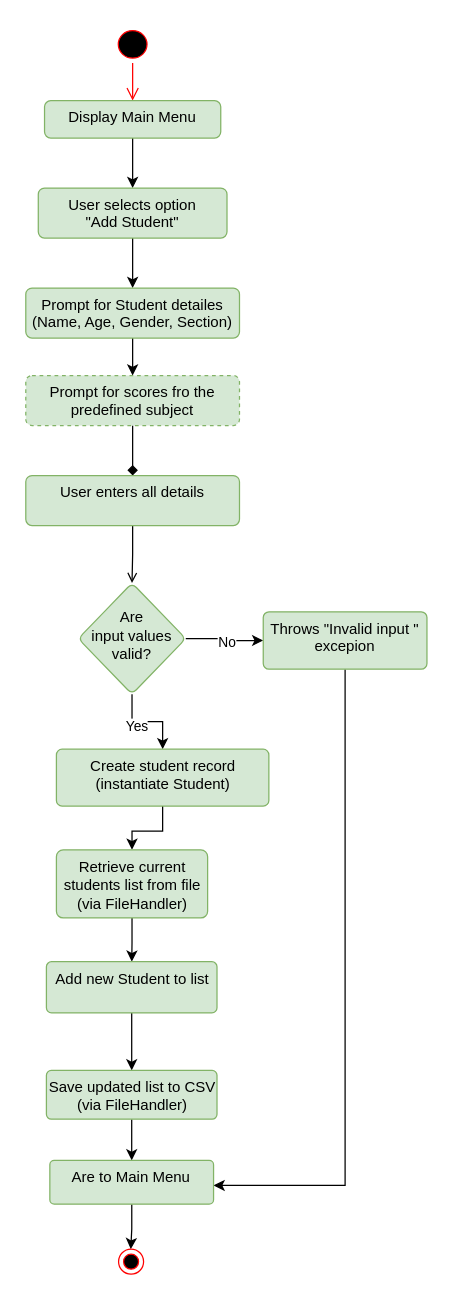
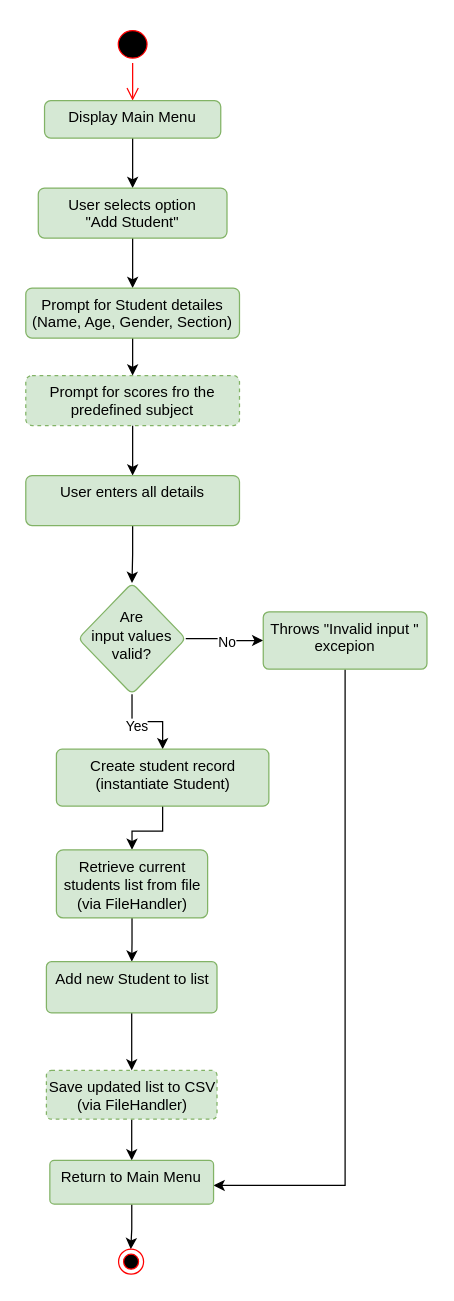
- <mxCell id="10" value="" style="edgeStyle=orthogonalEdgeStyle;rounded=0;orthogonalLoop=1;jettySize=auto;html=1;endArrow=diamond;" parent="1" source="11" target="13" edge="1"><mxGeometry relative="1" as="geometry" /></mxCell>
+ <mxCell id="10" value="" style="edgeStyle=orthogonalEdgeStyle;rounded=0;orthogonalLoop=1;jettySize=auto;html=1;" parent="1" source="11" target="13" edge="1"><mxGeometry relative="1" as="geometry" /></mxCell>
- <mxCell id="12" value="" style="edgeStyle=orthogonalEdgeStyle;rounded=0;orthogonalLoop=1;jettySize=auto;html=1;endArrow=open;" parent="1" source="13" target="18" edge="1"><mxGeometry relative="1" as="geometry" /></mxCell>
+ <mxCell id="12" value="" style="edgeStyle=orthogonalEdgeStyle;rounded=0;orthogonalLoop=1;jettySize=auto;html=1;" parent="1" source="13" target="18" edge="1"><mxGeometry relative="1" as="geometry" /></mxCell>
- <mxCell id="28" value=" Save updated list to CSV&lt;div&gt;(via FileHandler)&lt;/div&gt;" style="whiteSpace=wrap;html=1;verticalAlign=top;fillColor=#d5e8d4;strokeColor=#82b366;rounded=1;arcSize=10;dashed=0;" parent="1" vertex="1"><mxGeometry x="36.5" y="856" width="136.5" height="39" as="geometry" /></mxCell>
+ <mxCell id="28" value=" Save updated list to CSV&lt;div&gt;(via FileHandler)&lt;/div&gt;" style="whiteSpace=wrap;html=1;verticalAlign=top;fillColor=#d5e8d4;strokeColor=#82b366;rounded=1;arcSize=10;dashed=1;" parent="1" vertex="1"><mxGeometry x="36.5" y="856" width="136.5" height="39" as="geometry" /></mxCell>
- <mxCell id="30" value="Are to Main Menu" style="whiteSpace=wrap;html=1;verticalAlign=top;fillColor=#d5e8d4;strokeColor=#82b366;rounded=1;arcSize=10;dashed=0;" parent="1" vertex="1"><mxGeometry x="39.25" y="928" width="131" height="35" as="geometry" /></mxCell>
+ <mxCell id="30" value="Return to Main Menu" style="whiteSpace=wrap;html=1;verticalAlign=top;fillColor=#d5e8d4;strokeColor=#82b366;rounded=1;arcSize=10;dashed=0;" parent="1" vertex="1"><mxGeometry x="39.25" y="928" width="131" height="35" as="geometry" /></mxCell>
